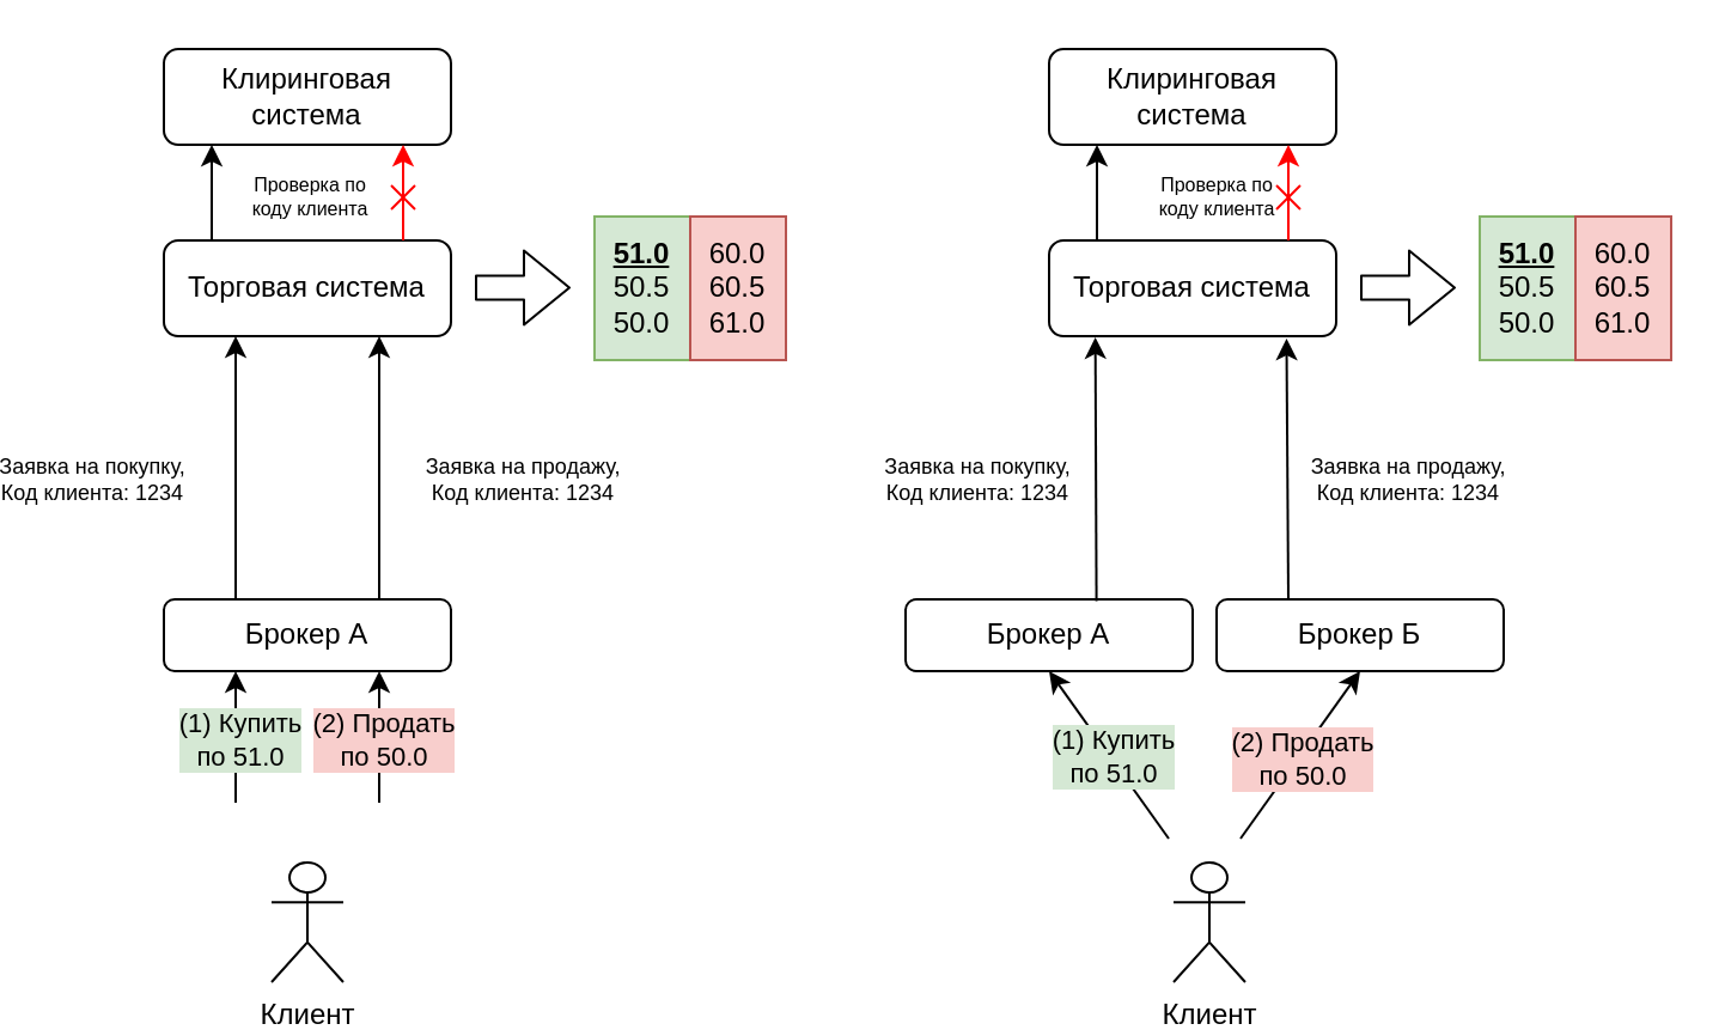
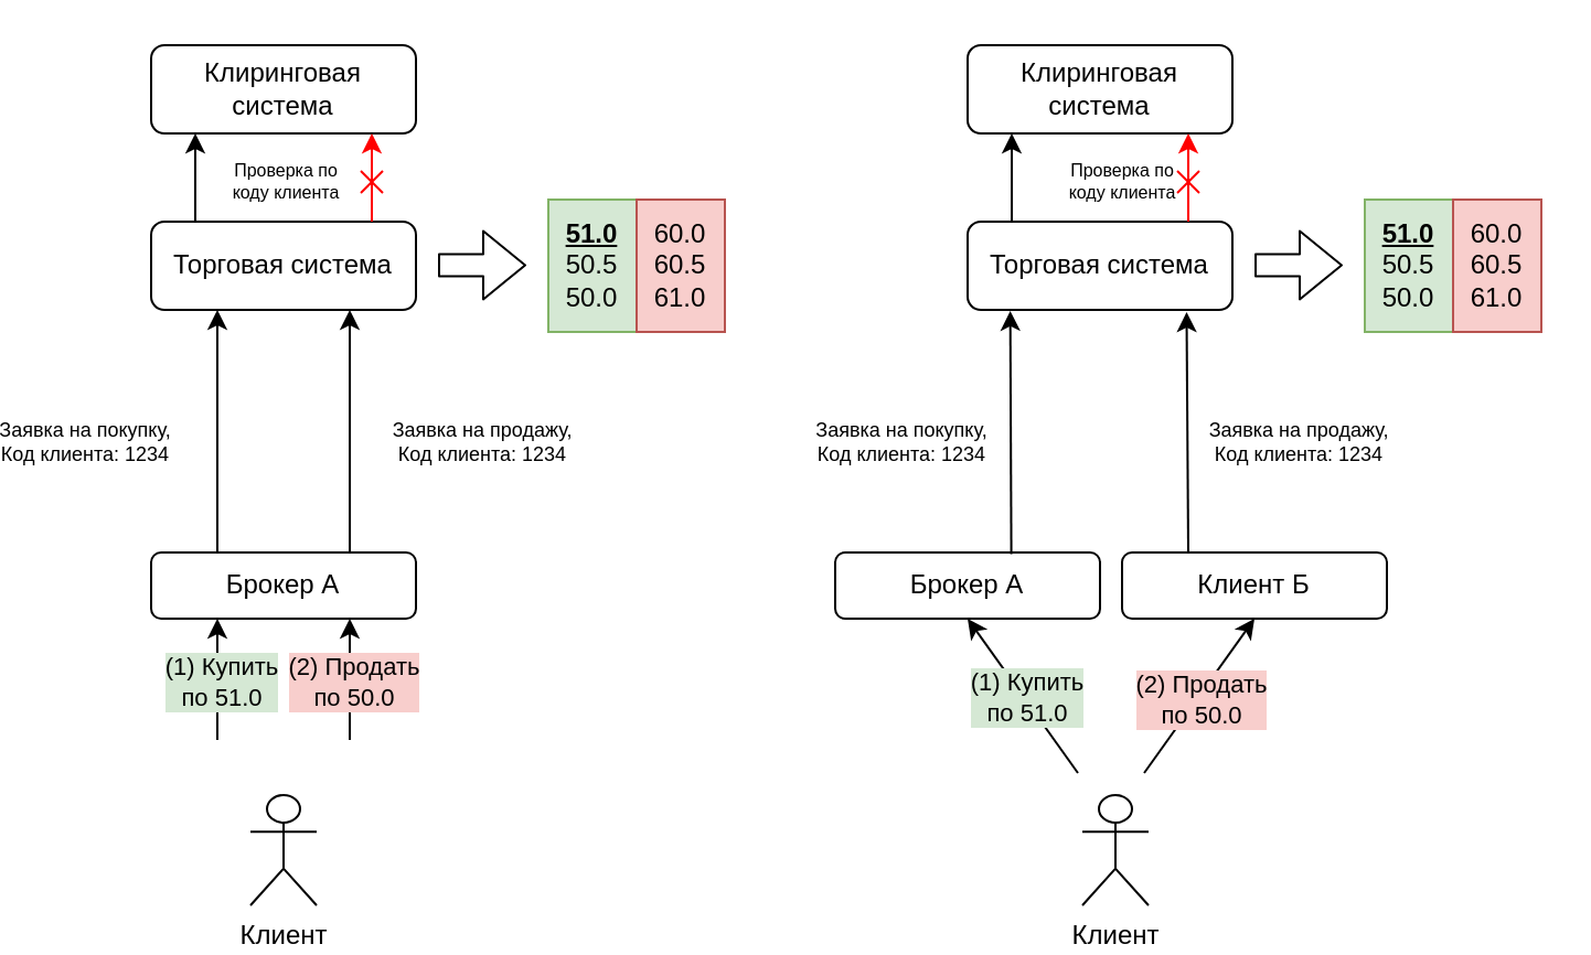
- <mxCell id="44" value="Брокер Б" style="rounded=1;whiteSpace=wrap;html=1;" vertex="1" parent="1"><mxGeometry x="491" y="250" width="120" height="30" as="geometry" /></mxCell>
+ <mxCell id="44" value="Клиент Б" style="rounded=1;whiteSpace=wrap;html=1;" vertex="1" parent="1"><mxGeometry x="491" y="250" width="120" height="30" as="geometry" /></mxCell>
